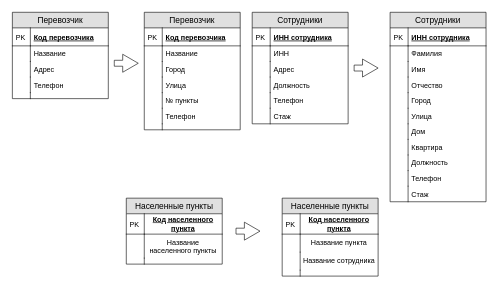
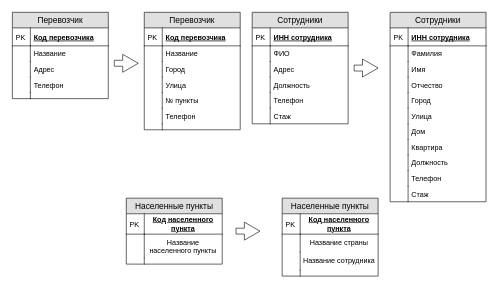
- <mxCell id="47" value="ИНН" parent="44" style="shape=partialRectangle;top=0;left=0;right=0;bottom=0;align=left;verticalAlign=top;fillColor=none;spacingLeft=34;spacingRight=4;overflow=hidden;rotatable=0;points=[[0,0.5],[1,0.5]];portConstraint=eastwest;dropTarget=0;fontSize=12;" vertex="1"><mxGeometry as="geometry" y="56" width="160" height="26" /></mxCell>
+ <mxCell id="47" value="ФИО" parent="44" style="shape=partialRectangle;top=0;left=0;right=0;bottom=0;align=left;verticalAlign=top;fillColor=none;spacingLeft=34;spacingRight=4;overflow=hidden;rotatable=0;points=[[0,0.5],[1,0.5]];portConstraint=eastwest;dropTarget=0;fontSize=12;" vertex="1"><mxGeometry as="geometry" y="56" width="160" height="26" /></mxCell>
- <mxCell id="38" value="Название пункта" parent="35" style="shape=partialRectangle;top=0;left=0;right=0;bottom=0;align=center;verticalAlign=top;fillColor=none;spacingLeft=34;spacingRight=4;overflow=hidden;rotatable=0;points=[[0,0.5],[1,0.5]];portConstraint=eastwest;dropTarget=0;fontSize=12;whiteSpace=wrap;" vertex="1"><mxGeometry as="geometry" y="60" width="160" height="30" /></mxCell>
+ <mxCell id="38" value="Название страны" parent="35" style="shape=partialRectangle;top=0;left=0;right=0;bottom=0;align=center;verticalAlign=top;fillColor=none;spacingLeft=34;spacingRight=4;overflow=hidden;rotatable=0;points=[[0,0.5],[1,0.5]];portConstraint=eastwest;dropTarget=0;fontSize=12;whiteSpace=wrap;" vertex="1"><mxGeometry as="geometry" y="60" width="160" height="30" /></mxCell>
